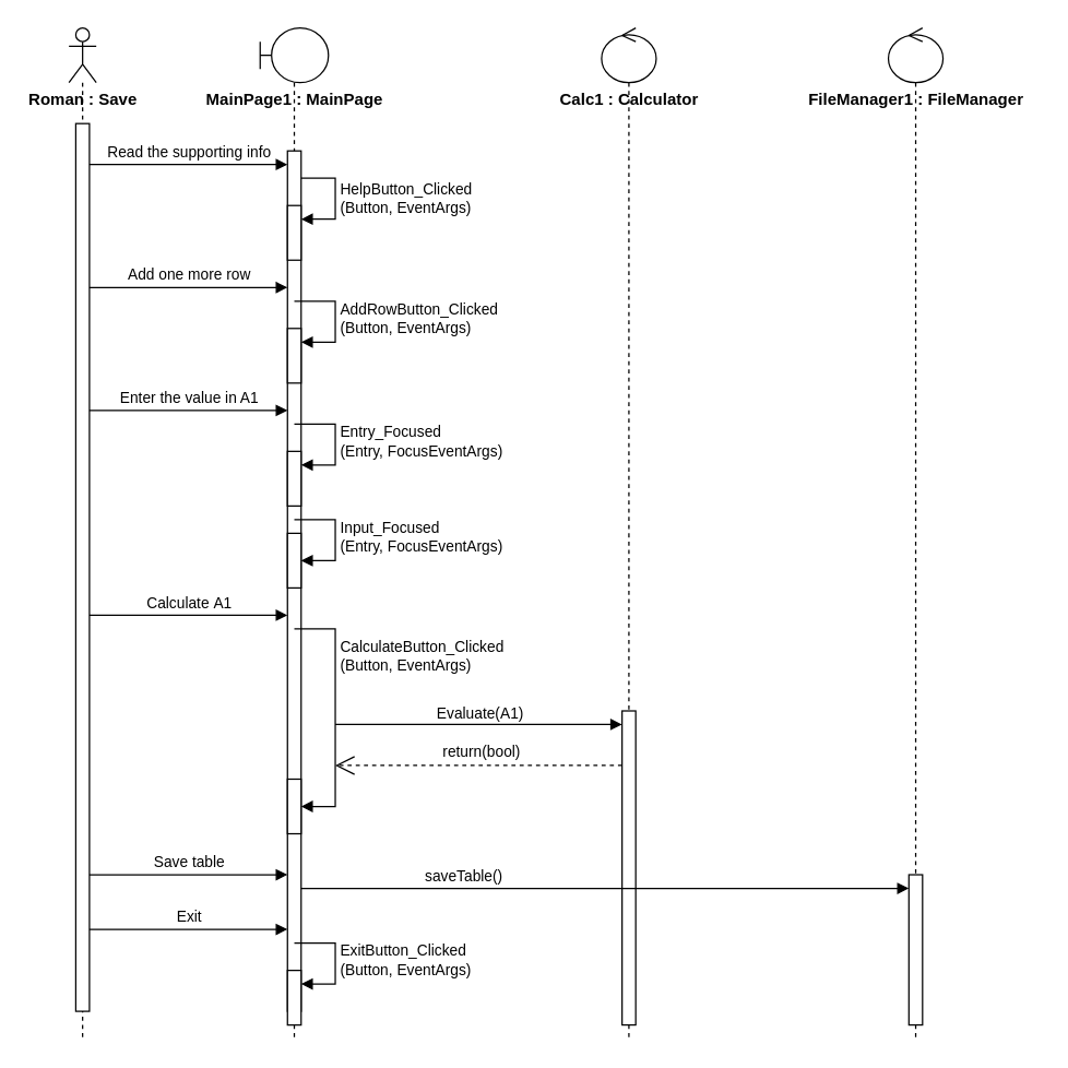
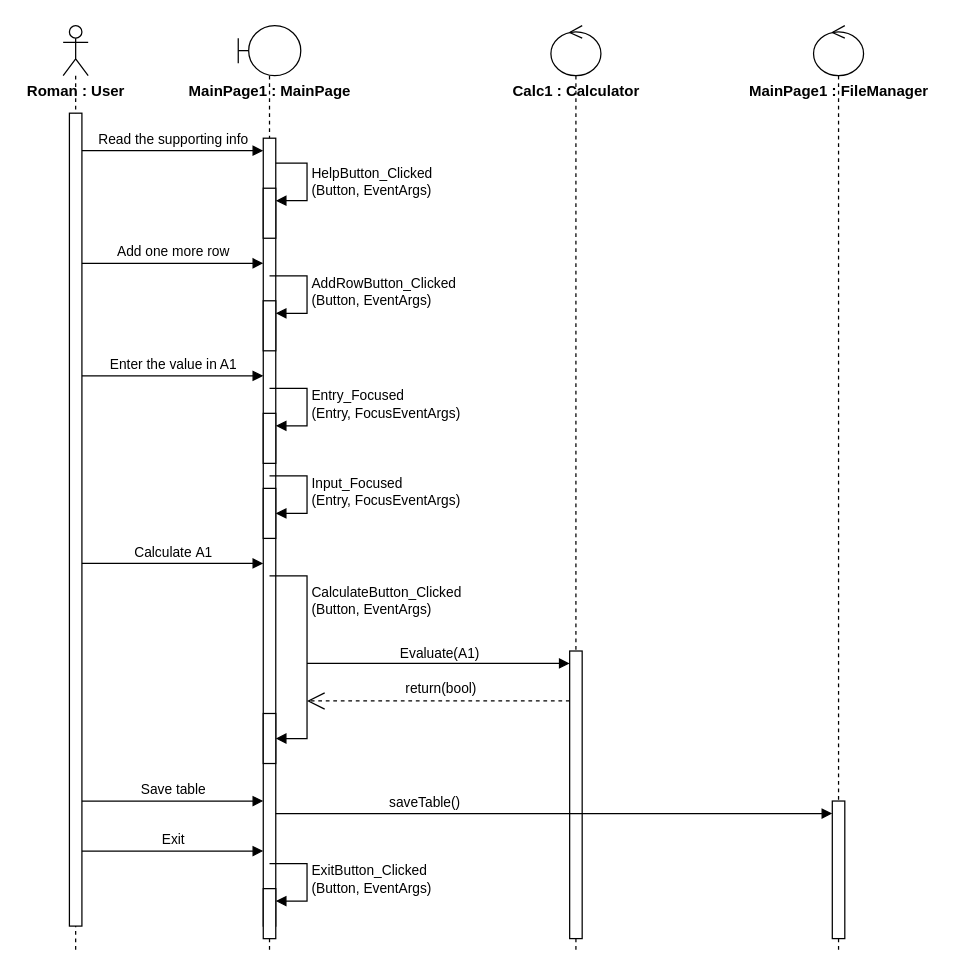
- <mxCell id="4" value="Roman : Save" style="text;align=center;fontStyle=1;verticalAlign=middle;spacingLeft=3;spacingRight=3;strokeColor=none;rotatable=0;points=[[0,0.5],[1,0.5]];portConstraint=eastwest;html=1;" parent="1" vertex="1"><mxGeometry y="60" width="80" height="26" as="geometry" x="20" /></mxCell>
+ <mxCell id="4" value="Roman : User" style="text;align=center;fontStyle=1;verticalAlign=middle;spacingLeft=3;spacingRight=3;strokeColor=none;rotatable=0;points=[[0,0.5],[1,0.5]];portConstraint=eastwest;html=1;" parent="1" vertex="1"><mxGeometry y="60" width="80" height="26" as="geometry" x="20" /></mxCell>
- <mxCell id="26" value="FileManager1 :&amp;nbsp;FileManager" style="text;align=center;fontStyle=1;verticalAlign=middle;spacingLeft=3;spacingRight=3;strokeColor=none;rotatable=0;points=[[0,0.5],[1,0.5]];portConstraint=eastwest;html=1;" parent="1" vertex="1"><mxGeometry x="580" y="60" width="180" height="26" as="geometry" /></mxCell>
+ <mxCell id="26" value="MainPage1 :&amp;nbsp;FileManager" style="text;align=center;fontStyle=1;verticalAlign=middle;spacingLeft=3;spacingRight=3;strokeColor=none;rotatable=0;points=[[0,0.5],[1,0.5]];portConstraint=eastwest;html=1;" parent="1" vertex="1"><mxGeometry x="580" y="60" width="180" height="26" as="geometry" /></mxCell>
